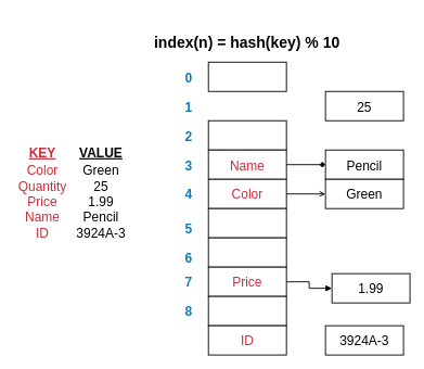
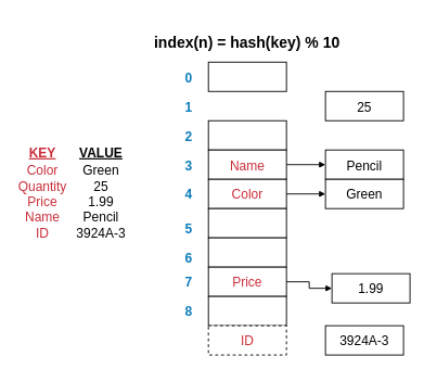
- <mxCell id="30" value="" style="html=1;jettySize=18;whiteSpace=wrap;fontSize=13;strokeOpacity=100;strokeWidth=1.5;rounded=1;arcSize=0;edgeStyle=orthogonalEdgeStyle;startArrow=none;endArrow=diamond;endFill=1;exitX=1;exitY=0.5;exitPerimeter=0;entryX=0;entryY=0.5;entryPerimeter=0;" edge="1" parent="1" source="8" target="26"><mxGeometry width="100" height="100" relative="1" as="geometry"><Array as="points" /></mxGeometry></mxCell>
+ <mxCell id="30" value="" style="html=1;jettySize=18;whiteSpace=wrap;fontSize=13;strokeOpacity=100;strokeWidth=1.5;rounded=1;arcSize=0;edgeStyle=orthogonalEdgeStyle;startArrow=none;endArrow=block;endFill=1;exitX=1;exitY=0.5;exitPerimeter=0;entryX=0;entryY=0.5;entryPerimeter=0;" edge="1" parent="1" source="8" target="26"><mxGeometry width="100" height="100" relative="1" as="geometry"><Array as="points" /></mxGeometry></mxCell>
- <mxCell id="31" value="" style="html=1;jettySize=18;whiteSpace=wrap;fontSize=13;strokeOpacity=100;strokeWidth=1.5;rounded=1;arcSize=0;edgeStyle=orthogonalEdgeStyle;startArrow=none;endArrow=open;endFill=1;exitX=1;exitY=0.5;exitPerimeter=0;entryX=0;entryY=0.5;entryPerimeter=0;" edge="1" parent="1" source="9" target="27"><mxGeometry width="100" height="100" relative="1" as="geometry"><Array as="points" /></mxGeometry></mxCell>
+ <mxCell id="31" value="" style="html=1;jettySize=18;whiteSpace=wrap;fontSize=13;strokeOpacity=100;strokeWidth=1.5;rounded=1;arcSize=0;edgeStyle=orthogonalEdgeStyle;startArrow=none;endArrow=block;endFill=1;exitX=1;exitY=0.5;exitPerimeter=0;entryX=0;entryY=0.5;entryPerimeter=0;" edge="1" parent="1" source="9" target="27"><mxGeometry width="100" height="100" relative="1" as="geometry"><Array as="points" /></mxGeometry></mxCell>
- <mxCell id="14" value="ID" style="html=1;overflow=block;blockSpacing=1;whiteSpace=wrap;fontSize=20;fontColor=#c92d39;spacing=3.8;strokeOpacity=100;strokeWidth=1.5;" vertex="1" parent="1"><mxGeometry x="320" y="500" width="120" height="45" as="geometry" /></mxCell>
+ <mxCell id="14" value="ID" style="html=1;overflow=block;blockSpacing=1;whiteSpace=wrap;fontSize=20;fontColor=#c92d39;spacing=3.8;strokeOpacity=100;strokeWidth=1.5;dashed=1;" vertex="1" parent="1"><mxGeometry x="320" y="500" width="120" height="45" as="geometry" /></mxCell>
